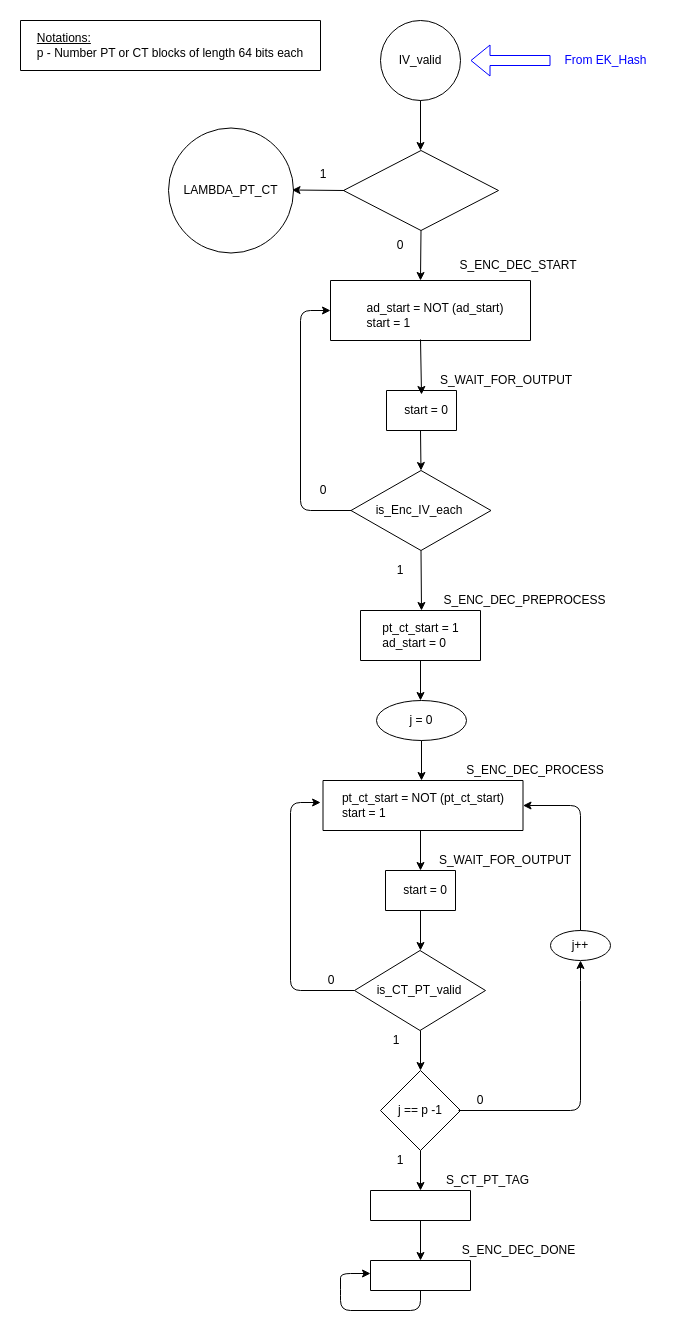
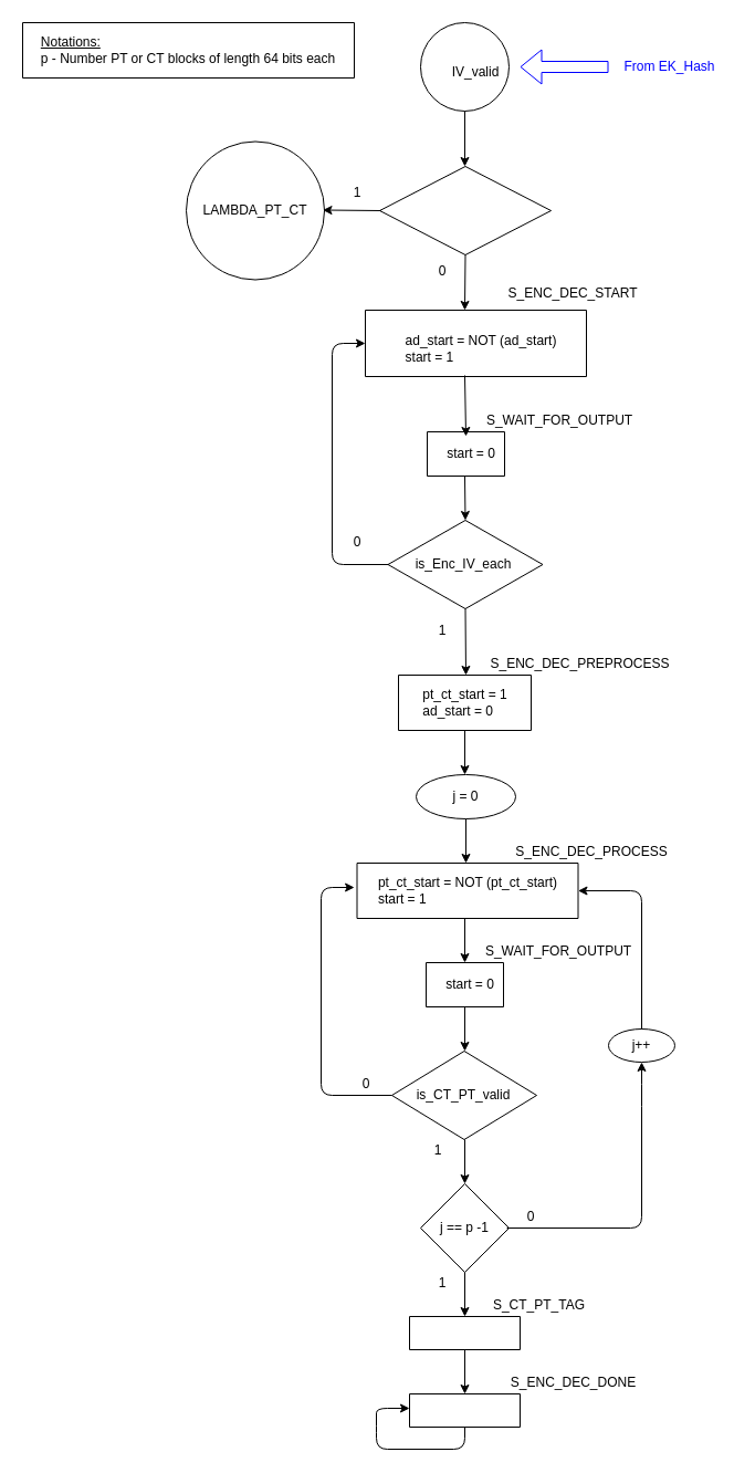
- <mxCell id="5" value="IV_valid" style="text;html=1;strokeColor=none;fillColor=none;align=center;verticalAlign=middle;whiteSpace=wrap;rounded=0;fontColor=#000000;" vertex="1" parent="1"><mxGeometry x="400" y="50" width="40" height="20" as="geometry" /></mxCell>
+ <mxCell id="5" value="IV_valid" style="text;html=1;strokeColor=none;fillColor=none;align=center;verticalAlign=middle;whiteSpace=wrap;rounded=0;fontColor=#000000;" vertex="1" parent="1"><mxGeometry x="410" y="55" width="40" height="20" as="geometry" /></mxCell>
